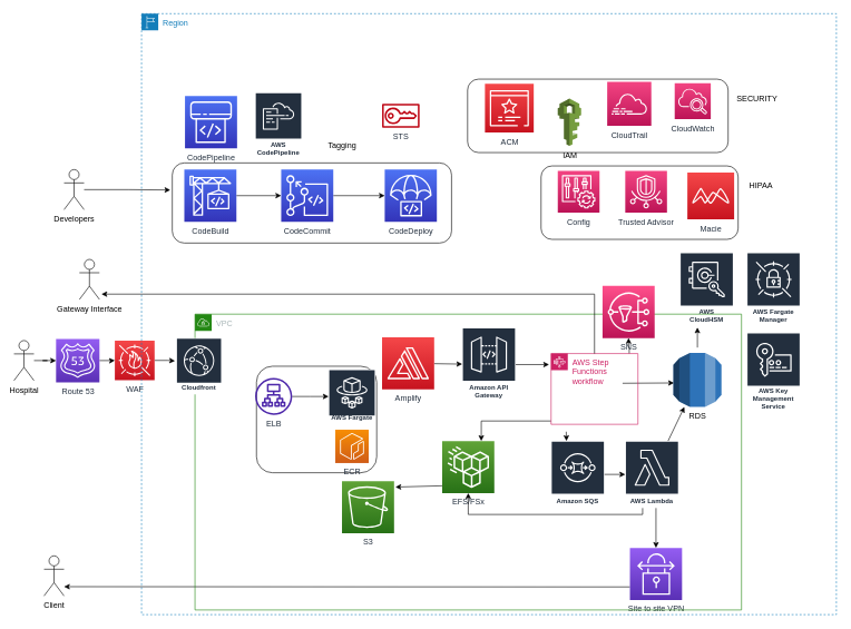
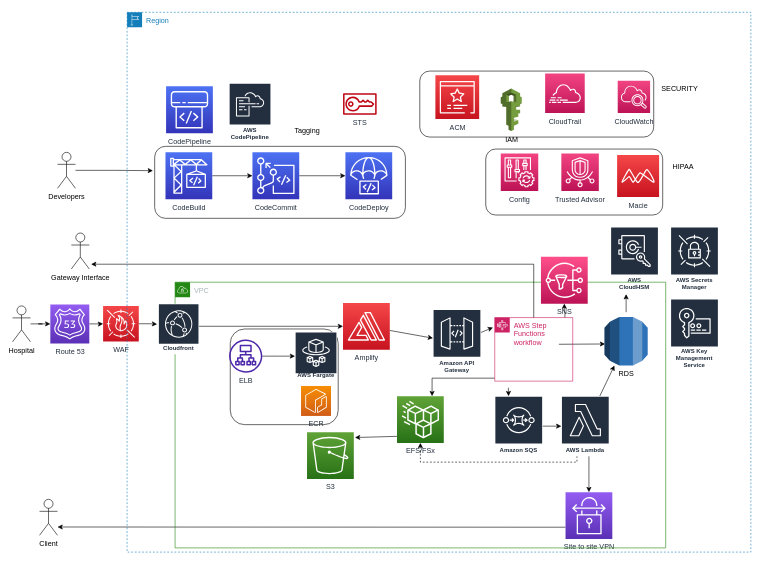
- <mxCell id="63" value="CloudWatch" style="sketch=0;points=[[0,0,0],[0.25,0,0],[0.5,0,0],[0.75,0,0],[1,0,0],[0,1,0],[0.25,1,0],[0.5,1,0],[0.75,1,0],[1,1,0],[0,0.25,0],[0,0.5,0],[0,0.75,0],[1,0.25,0],[1,0.5,0],[1,0.75,0]];points=[[0,0,0],[0.25,0,0],[0.5,0,0],[0.75,0,0],[1,0,0],[0,1,0],[0.25,1,0],[0.5,1,0],[0.75,1,0],[1,1,0],[0,0.25,0],[0,0.5,0],[0,0.75,0],[1,0.25,0],[1,0.5,0],[1,0.75,0]];outlineConnect=0;fontColor=#232F3E;gradientColor=#F34482;gradientDirection=north;fillColor=#BC1356;strokeColor=#ffffff;dashed=0;verticalLabelPosition=bottom;verticalAlign=top;align=center;html=1;fontSize=12;fontStyle=0;aspect=fixed;shape=mxgraph.aws4.resourceIcon;resIcon=mxgraph.aws4.cloudwatch_2;" parent="1" vertex="1"><mxGeometry x="1009" y="124" width="54" height="54" as="geometry" /></mxCell>
+ <mxCell id="63" value="CloudWatch" style="sketch=0;points=[[0,0,0],[0.25,0,0],[0.5,0,0],[0.75,0,0],[1,0,0],[0,1,0],[0.25,1,0],[0.5,1,0],[0.75,1,0],[1,1,0],[0,0.25,0],[0,0.5,0],[0,0.75,0],[1,0.25,0],[1,0.5,0],[1,0.75,0]];points=[[0,0,0],[0.25,0,0],[0.5,0,0],[0.75,0,0],[1,0,0],[0,1,0],[0.25,1,0],[0.5,1,0],[0.75,1,0],[1,1,0],[0,0.25,0],[0,0.5,0],[0,0.75,0],[1,0.25,0],[1,0.5,0],[1,0.75,0]];outlineConnect=0;fontColor=#232F3E;gradientColor=#F34482;gradientDirection=north;fillColor=#BC1356;strokeColor=#ffffff;dashed=0;verticalLabelPosition=bottom;verticalAlign=top;align=center;html=1;fontSize=12;fontStyle=0;aspect=fixed;shape=mxgraph.aws4.resourceIcon;resIcon=mxgraph.aws4.cloudwatch_2;" parent="1" vertex="1"><mxGeometry x="1029" y="134" width="54" height="54" as="geometry" /></mxCell>
- <mxCell id="15" value="AWS Fargate Manager" style="sketch=0;outlineConnect=0;fontColor=#232F3E;gradientColor=none;strokeColor=#ffffff;fillColor=#232F3E;dashed=0;verticalLabelPosition=middle;verticalAlign=bottom;align=center;html=1;whiteSpace=wrap;fontSize=10;fontStyle=1;spacing=3;shape=mxgraph.aws4.productIcon;prIcon=mxgraph.aws4.secrets_manager;" parent="1" vertex="1"><mxGeometry x="1117" y="378" width="80" height="110" as="geometry" /></mxCell>
+ <mxCell id="15" value="AWS Secrets Manager" style="sketch=0;outlineConnect=0;fontColor=#232F3E;gradientColor=none;strokeColor=#ffffff;fillColor=#232F3E;dashed=0;verticalLabelPosition=middle;verticalAlign=bottom;align=center;html=1;whiteSpace=wrap;fontSize=10;fontStyle=1;spacing=3;shape=mxgraph.aws4.productIcon;prIcon=mxgraph.aws4.secrets_manager;" parent="1" vertex="1"><mxGeometry x="1117" y="378" width="80" height="110" as="geometry" /></mxCell>
+ <mxCell id="68" style="edgeStyle=orthogonalEdgeStyle;rounded=0;orthogonalLoop=1;jettySize=auto;html=1;entryX=0;entryY=0.5;entryDx=0;entryDy=0;entryPerimeter=0;" parent="1" source="47" target="3" edge="1"><mxGeometry relative="1" as="geometry"><Array as="points"><mxPoint x="446" y="544" /></Array></mxGeometry></mxCell>
- <mxCell id="17" value="Amazon API Gateway" style="sketch=0;outlineConnect=0;fontColor=#232F3E;gradientColor=none;strokeColor=#ffffff;fillColor=#232F3E;dashed=0;verticalLabelPosition=middle;verticalAlign=bottom;align=center;html=1;whiteSpace=wrap;fontSize=10;fontStyle=1;spacing=3;shape=mxgraph.aws4.productIcon;prIcon=mxgraph.aws4.api_gateway;" parent="1" vertex="1"><mxGeometry x="691" y="490.5" width="80" height="110" as="geometry" /></mxCell>
+ <mxCell id="17" value="Amazon API Gateway" style="sketch=0;outlineConnect=0;fontColor=#232F3E;gradientColor=none;strokeColor=#ffffff;fillColor=#232F3E;dashed=0;verticalLabelPosition=middle;verticalAlign=bottom;align=center;html=1;whiteSpace=wrap;fontSize=10;fontStyle=1;spacing=3;shape=mxgraph.aws4.productIcon;prIcon=mxgraph.aws4.api_gateway;" parent="1" vertex="1"><mxGeometry x="721" y="515.5" width="80" height="110" as="geometry" /></mxCell>
- <mxCell id="20" style="edgeStyle=orthogonalEdgeStyle;rounded=0;orthogonalLoop=1;jettySize=auto;html=1;entryX=0.5;entryY=1;entryDx=0;entryDy=0;entryPerimeter=0;" parent="1" source="56" target="10" edge="1"><mxGeometry relative="1" as="geometry"><Array as="points"><mxPoint x="961" y="770" /><mxPoint x="700" y="770" /></Array></mxGeometry></mxCell>
+ <mxCell id="20" style="edgeStyle=orthogonalEdgeStyle;rounded=0;orthogonalLoop=1;jettySize=auto;html=1;entryX=0.5;entryY=1;entryDx=0;entryDy=0;entryPerimeter=0;dashed=1;" parent="1" source="56" target="10" edge="1"><mxGeometry relative="1" as="geometry"><Array as="points"><mxPoint x="961" y="770" /><mxPoint x="700" y="770" /></Array></mxGeometry></mxCell>
